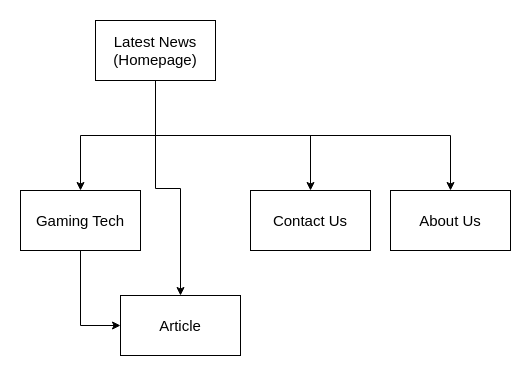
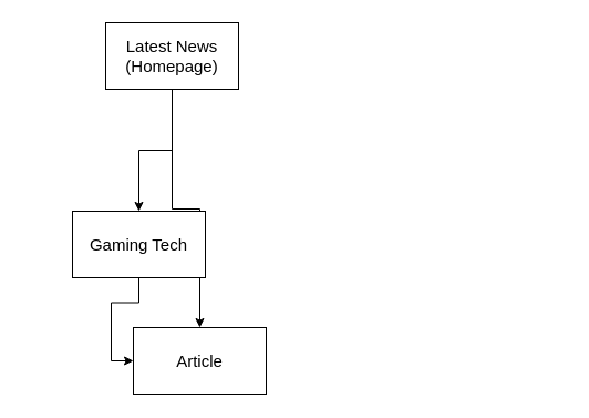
- <mxCell id="4" style="edgeStyle=elbowEdgeStyle;rounded=0;orthogonalLoop=1;jettySize=auto;elbow=vertical;html=1;fontSize=15;fontColor=#000000;" parent="1" source="6" target="10" edge="1"><mxGeometry relative="1" as="geometry" /></mxCell>
- <mxCell id="3" style="edgeStyle=elbowEdgeStyle;rounded=0;orthogonalLoop=1;jettySize=auto;elbow=vertical;html=1;fontSize=15;fontColor=#000000;" parent="1" source="6" target="9" edge="1"><mxGeometry relative="1" as="geometry" /></mxCell>
- <mxCell id="8" value="Gaming Tech" style="rounded=0;whiteSpace=wrap;html=1;fontSize=15;fontColor=#000000;align=center;" parent="1" vertex="1"><mxGeometry x="20" y="190" width="120" height="60" as="geometry" /></mxCell>
+ <mxCell id="8" value="Gaming Tech" style="rounded=0;whiteSpace=wrap;html=1;fontSize=15;fontColor=#000000;align=center;" parent="1" vertex="1"><mxGeometry x="65" y="190" width="120" height="60" as="geometry" /></mxCell>
- <mxCell id="9" value="Contact Us" style="rounded=0;whiteSpace=wrap;html=1;fontSize=15;fontColor=#000000;align=center;" parent="1" vertex="1"><mxGeometry x="250" y="190" width="120" height="60" as="geometry" /></mxCell>
- <mxCell id="10" value="About Us" style="rounded=0;whiteSpace=wrap;html=1;fontSize=15;fontColor=#000000;align=center;" parent="1" vertex="1"><mxGeometry x="390" y="190" width="120" height="60" as="geometry" /></mxCell>
